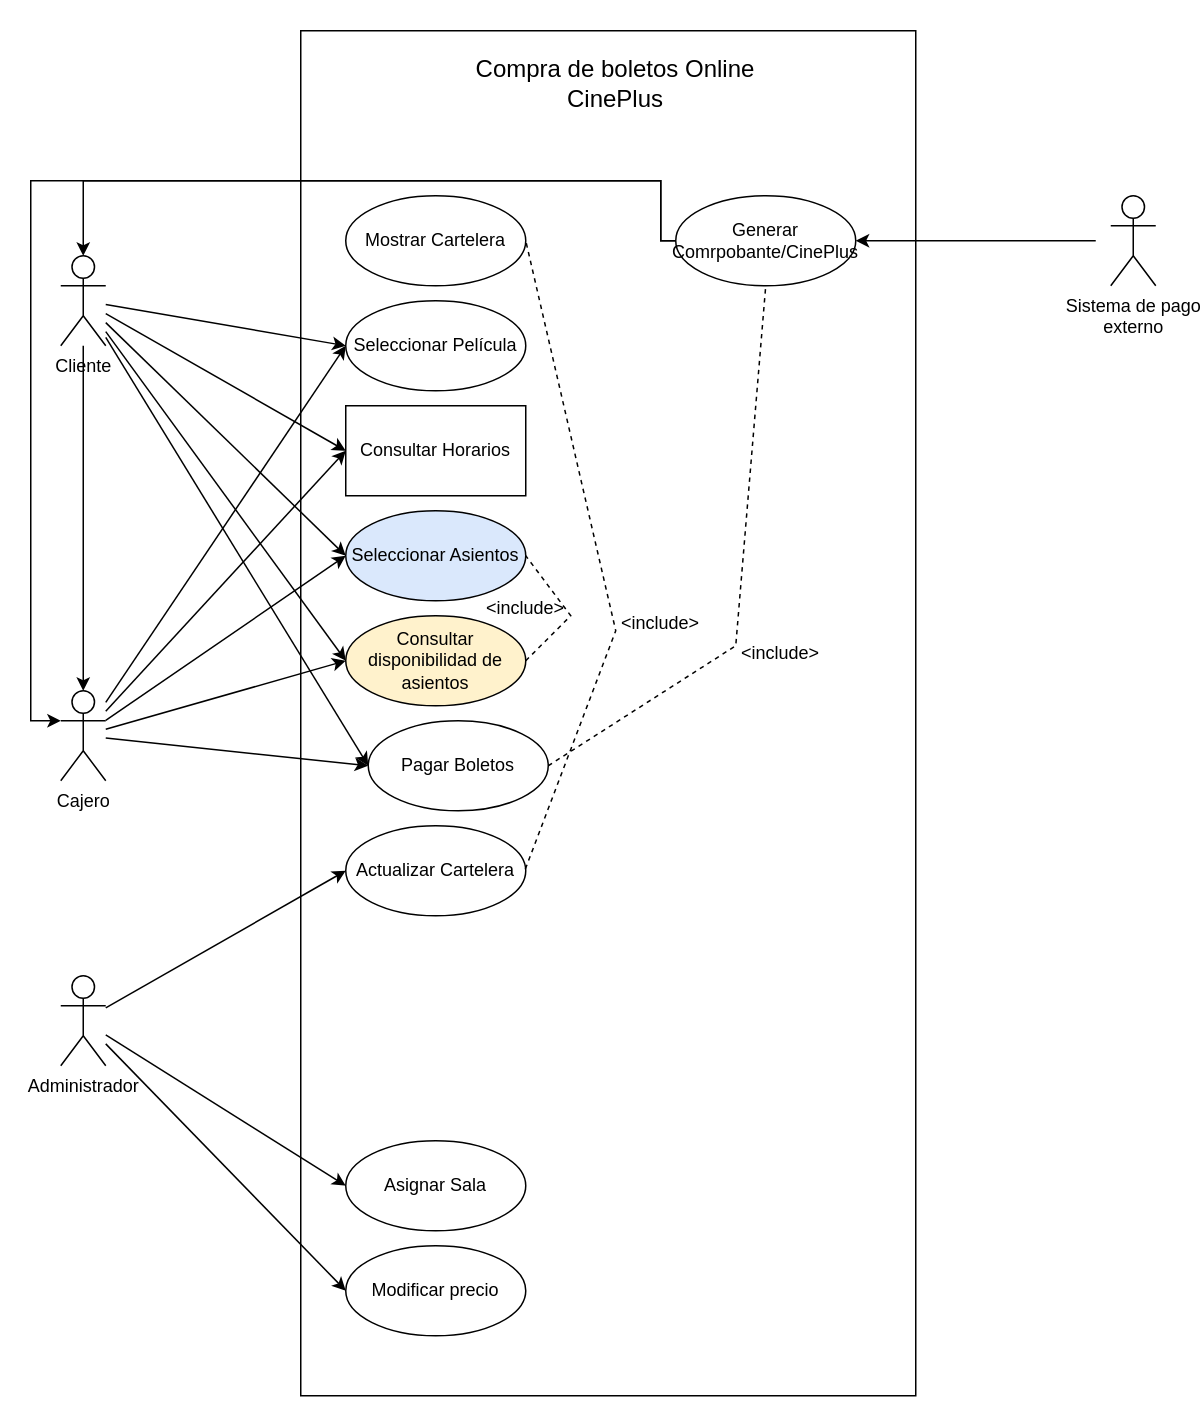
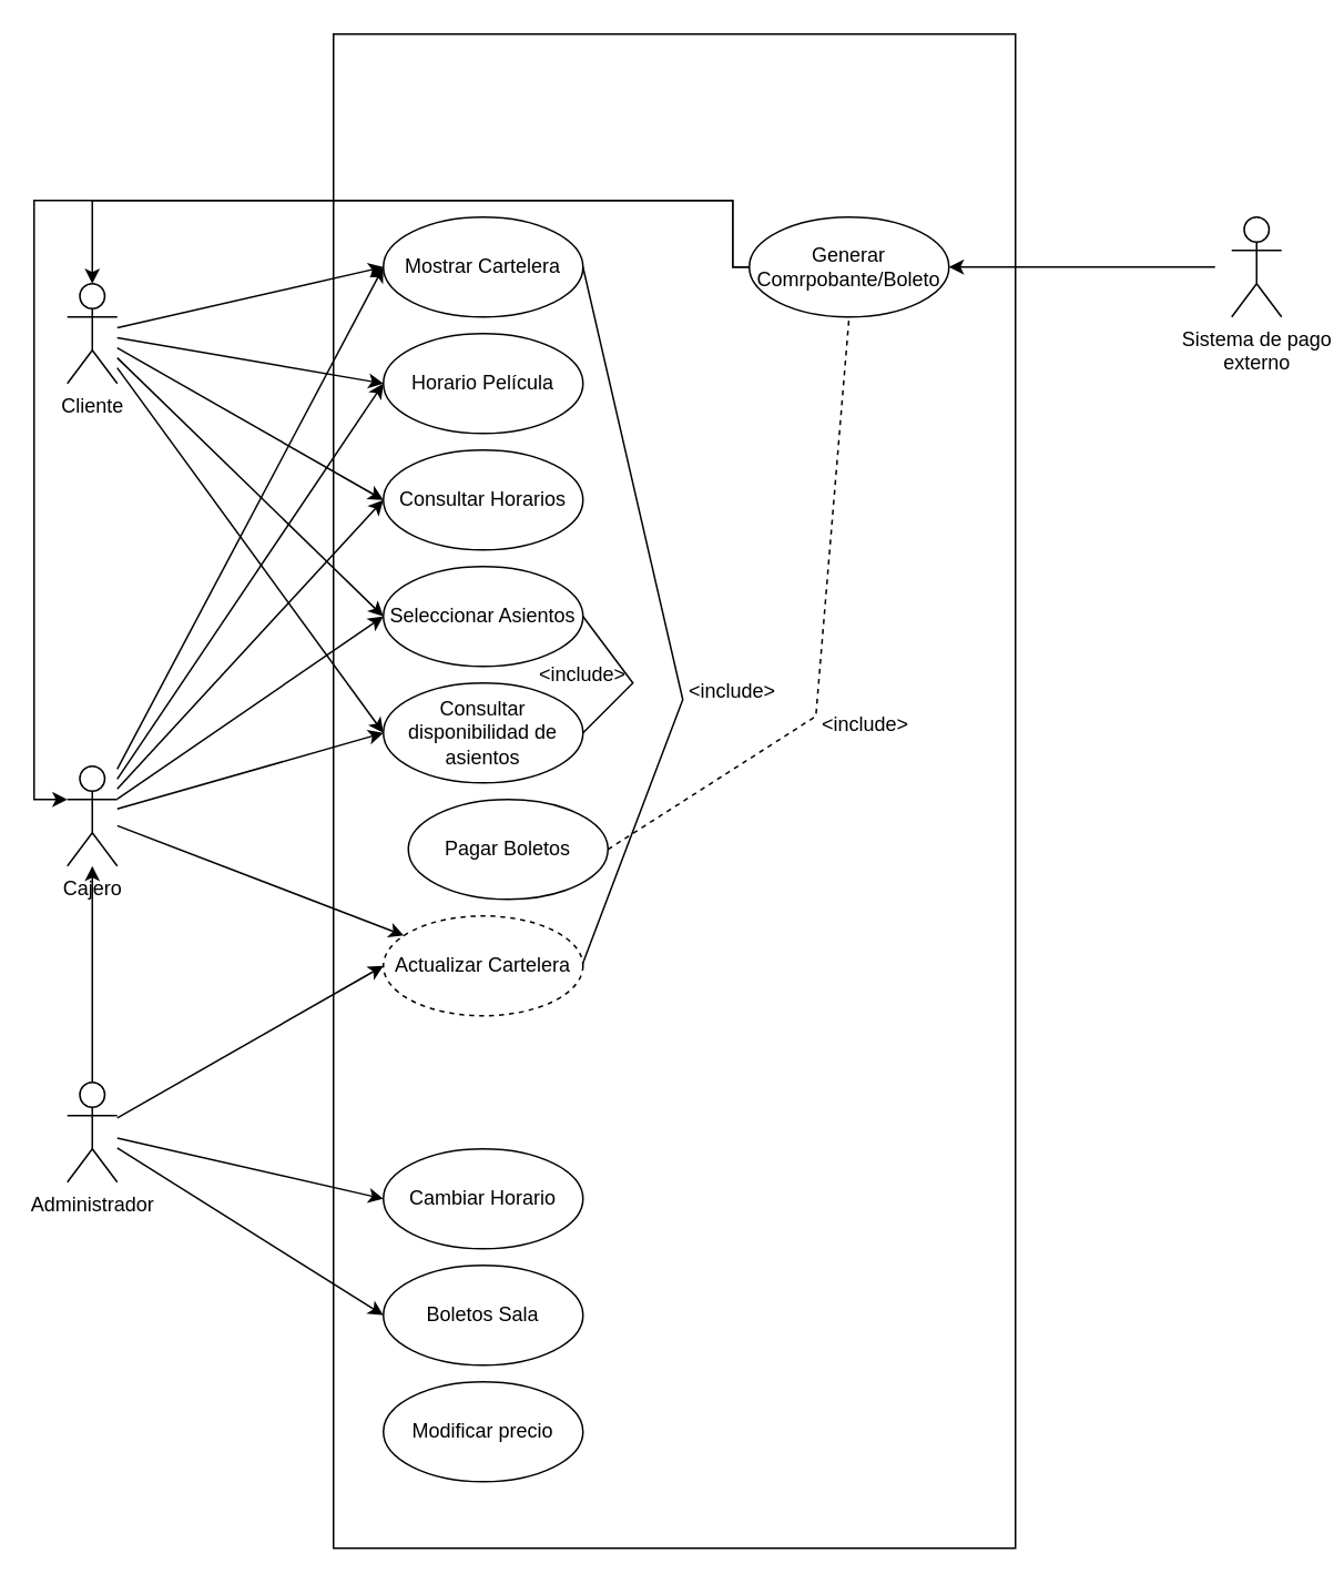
- <mxCell id="3" value="&lt;font style=&quot;font-size: 16px;&quot;&gt;Compra de boletos Online CinePlus&lt;/font&gt;" style="text;html=1;whiteSpace=wrap;strokeColor=none;fillColor=none;align=center;verticalAlign=middle;rounded=0;" vertex="1" parent="1"><mxGeometry x="310" y="40" width="200" height="30" as="geometry" /></mxCell>
- <mxCell id="8" value="Generar Comrpobante/CinePlus" style="ellipse;whiteSpace=wrap;html=1;" vertex="1" parent="1"><mxGeometry x="450" y="130" width="120" height="60" as="geometry" /></mxCell>
+ <mxCell id="8" value="Generar Comrpobante/Boleto" style="ellipse;whiteSpace=wrap;html=1;" vertex="1" parent="1"><mxGeometry x="450" y="130" width="120" height="60" as="geometry" /></mxCell>
- <mxCell id="5" value="Seleccionar Película" style="ellipse;whiteSpace=wrap;html=1;" vertex="1" parent="1"><mxGeometry x="230" y="200" width="120" height="60" as="geometry" /></mxCell>
+ <mxCell id="5" value="Horario Película" style="ellipse;whiteSpace=wrap;html=1;" vertex="1" parent="1"><mxGeometry x="230" y="200" width="120" height="60" as="geometry" /></mxCell>
- <mxCell id="17" value="Consultar Horarios" style="whiteSpace=wrap;html=1;rounded=0;" vertex="1" parent="1"><mxGeometry x="230" y="270" width="120" height="60" as="geometry" /></mxCell>
+ <mxCell id="17" value="Consultar Horarios" style="ellipse;whiteSpace=wrap;html=1;" vertex="1" parent="1"><mxGeometry x="230" y="270" width="120" height="60" as="geometry" /></mxCell>
+ <mxCell id="34" value="" style="endArrow=classic;html=1;rounded=0;entryX=0;entryY=0.5;entryDx=0;entryDy=0;" edge="1" parent="1" source="33" target="4"><mxGeometry width="50" height="50" relative="1" as="geometry"><mxPoint x="61" y="488" as="sourcePoint" /><mxPoint x="231" y="460" as="targetPoint" /></mxGeometry></mxCell>
- <mxCell id="18" value="" style="endArrow=classic;html=1;rounded=0;" edge="1" parent="1" source="14" target="33"><mxGeometry width="50" height="50" relative="1" as="geometry"><mxPoint x="100" y="130" as="sourcePoint" /><mxPoint x="130" y="320" as="targetPoint" /></mxGeometry></mxCell>
+ <mxCell id="18" value="" style="endArrow=classic;html=1;rounded=0;entryX=0;entryY=0.5;entryDx=0;entryDy=0;" edge="1" parent="1" source="14" target="4"><mxGeometry width="50" height="50" relative="1" as="geometry"><mxPoint x="100" y="130" as="sourcePoint" /><mxPoint x="130" y="320" as="targetPoint" /></mxGeometry></mxCell>
- <mxCell id="23" value="" style="endArrow=classic;html=1;rounded=0;entryX=0;entryY=0.5;entryDx=0;entryDy=0;" edge="1" parent="1" source="14" target="7"><mxGeometry width="50" height="50" relative="1" as="geometry"><mxPoint x="80" y="370" as="sourcePoint" /><mxPoint x="360" y="610" as="targetPoint" /></mxGeometry></mxCell>
- <mxCell id="6" value="Seleccionar Asientos" style="ellipse;whiteSpace=wrap;html=1;fillColor=#dae8fc;" vertex="1" parent="1"><mxGeometry x="230" y="340" width="120" height="60" as="geometry" /></mxCell>
+ <mxCell id="6" value="Seleccionar Asientos" style="ellipse;whiteSpace=wrap;html=1;" vertex="1" parent="1"><mxGeometry x="230" y="340" width="120" height="60" as="geometry" /></mxCell>
- <mxCell id="31" value="" style="endArrow=none;dashed=1;html=1;rounded=0;entryX=1;entryY=0.5;entryDx=0;entryDy=0;exitX=0.998;exitY=0.48;exitDx=0;exitDy=0;exitPerimeter=0;" edge="1" parent="1" source="9" target="4"><mxGeometry width="50" height="50" relative="1" as="geometry"><mxPoint x="350" y="660" as="sourcePoint" /><mxPoint x="470" y="160" as="targetPoint" /><Array as="points"><mxPoint x="410" y="420" /></Array></mxGeometry></mxCell>
+ <mxCell id="31" value="" style="endArrow=none;dashed=0;html=1;rounded=0;entryX=1;entryY=0.5;entryDx=0;entryDy=0;exitX=0.998;exitY=0.48;exitDx=0;exitDy=0;exitPerimeter=0;" edge="1" parent="1" source="9" target="4"><mxGeometry width="50" height="50" relative="1" as="geometry"><mxPoint x="350" y="660" as="sourcePoint" /><mxPoint x="470" y="160" as="targetPoint" /><Array as="points"><mxPoint x="410" y="420" /></Array></mxGeometry></mxCell>
- <mxCell id="29" value="" style="endArrow=none;dashed=1;html=1;rounded=0;exitX=1;exitY=0.5;exitDx=0;exitDy=0;entryX=1;entryY=0.5;entryDx=0;entryDy=0;" edge="1" parent="1" source="13" target="6"><mxGeometry width="50" height="50" relative="1" as="geometry"><mxPoint x="400" y="440" as="sourcePoint" /><mxPoint x="450" y="390" as="targetPoint" /><Array as="points"><mxPoint x="380" y="410" /></Array></mxGeometry></mxCell>
+ <mxCell id="29" value="" style="endArrow=none;dashed=0;html=1;rounded=0;exitX=1;exitY=0.5;exitDx=0;exitDy=0;entryX=1;entryY=0.5;entryDx=0;entryDy=0;" edge="1" parent="1" source="13" target="6"><mxGeometry width="50" height="50" relative="1" as="geometry"><mxPoint x="400" y="440" as="sourcePoint" /><mxPoint x="450" y="390" as="targetPoint" /><Array as="points"><mxPoint x="380" y="410" /></Array></mxGeometry></mxCell>
- <mxCell id="13" value="Consultar disponibilidad de asientos" style="ellipse;whiteSpace=wrap;html=1;fillColor=#fff2cc;" vertex="1" parent="1"><mxGeometry x="230" y="410" width="120" height="60" as="geometry" /></mxCell>
+ <mxCell id="13" value="Consultar disponibilidad de asientos" style="ellipse;whiteSpace=wrap;html=1;" vertex="1" parent="1"><mxGeometry x="230" y="410" width="120" height="60" as="geometry" /></mxCell>
- <mxCell id="39" value="" style="endArrow=classic;html=1;rounded=0;entryX=0;entryY=0.5;entryDx=0;entryDy=0;" edge="1" parent="1" source="33" target="7"><mxGeometry width="50" height="50" relative="1" as="geometry"><mxPoint x="60" y="520" as="sourcePoint" /><mxPoint x="231" y="880" as="targetPoint" /></mxGeometry></mxCell>
+ <mxCell id="39" value="" style="endArrow=classic;html=1;rounded=0;" edge="1" parent="1" source="33" target="9"><mxGeometry width="50" height="50" relative="1" as="geometry"><mxPoint x="60" y="520" as="sourcePoint" /><mxPoint x="231" y="880" as="targetPoint" /></mxGeometry></mxCell>
- <mxCell id="9" value="Actualizar Cartelera" style="ellipse;whiteSpace=wrap;html=1;" vertex="1" parent="1"><mxGeometry x="230" y="550" width="120" height="60" as="geometry" /></mxCell>
+ <mxCell id="9" value="Actualizar Cartelera" style="ellipse;whiteSpace=wrap;html=1;dashed=1;" vertex="1" parent="1"><mxGeometry x="230" y="550" width="120" height="60" as="geometry" /></mxCell>
+ <mxCell id="26" value="" style="endArrow=classic;html=1;rounded=0;entryX=0;entryY=0.5;entryDx=0;entryDy=0;" edge="1" parent="1" source="16" target="10"><mxGeometry width="50" height="50" relative="1" as="geometry"><mxPoint x="730" y="430" as="sourcePoint" /><mxPoint x="650" y="390" as="targetPoint" /></mxGeometry></mxCell>
+ <mxCell id="10" value="Cambiar Horario" style="ellipse;whiteSpace=wrap;html=1;" vertex="1" parent="1"><mxGeometry x="230" y="690" width="120" height="60" as="geometry" /></mxCell>
- <mxCell id="28" value="" style="endArrow=classic;html=1;rounded=0;entryX=0;entryY=0.5;entryDx=0;entryDy=0;" edge="1" parent="1" source="16" target="12"><mxGeometry width="50" height="50" relative="1" as="geometry"><mxPoint x="730" y="430" as="sourcePoint" /><mxPoint x="740" y="560" as="targetPoint" /></mxGeometry></mxCell>
+ <mxCell id="28" value="" style="endArrow=classic;html=1;rounded=0;" edge="1" parent="1" source="16" target="33"><mxGeometry width="50" height="50" relative="1" as="geometry"><mxPoint x="730" y="430" as="sourcePoint" /><mxPoint x="740" y="560" as="targetPoint" /></mxGeometry></mxCell>
- <mxCell id="11" value="Asignar Sala" style="ellipse;whiteSpace=wrap;html=1;" vertex="1" parent="1"><mxGeometry x="230" y="760" width="120" height="60" as="geometry" /></mxCell>
+ <mxCell id="11" value="Boletos Sala" style="ellipse;whiteSpace=wrap;html=1;" vertex="1" parent="1"><mxGeometry x="230" y="760" width="120" height="60" as="geometry" /></mxCell>
